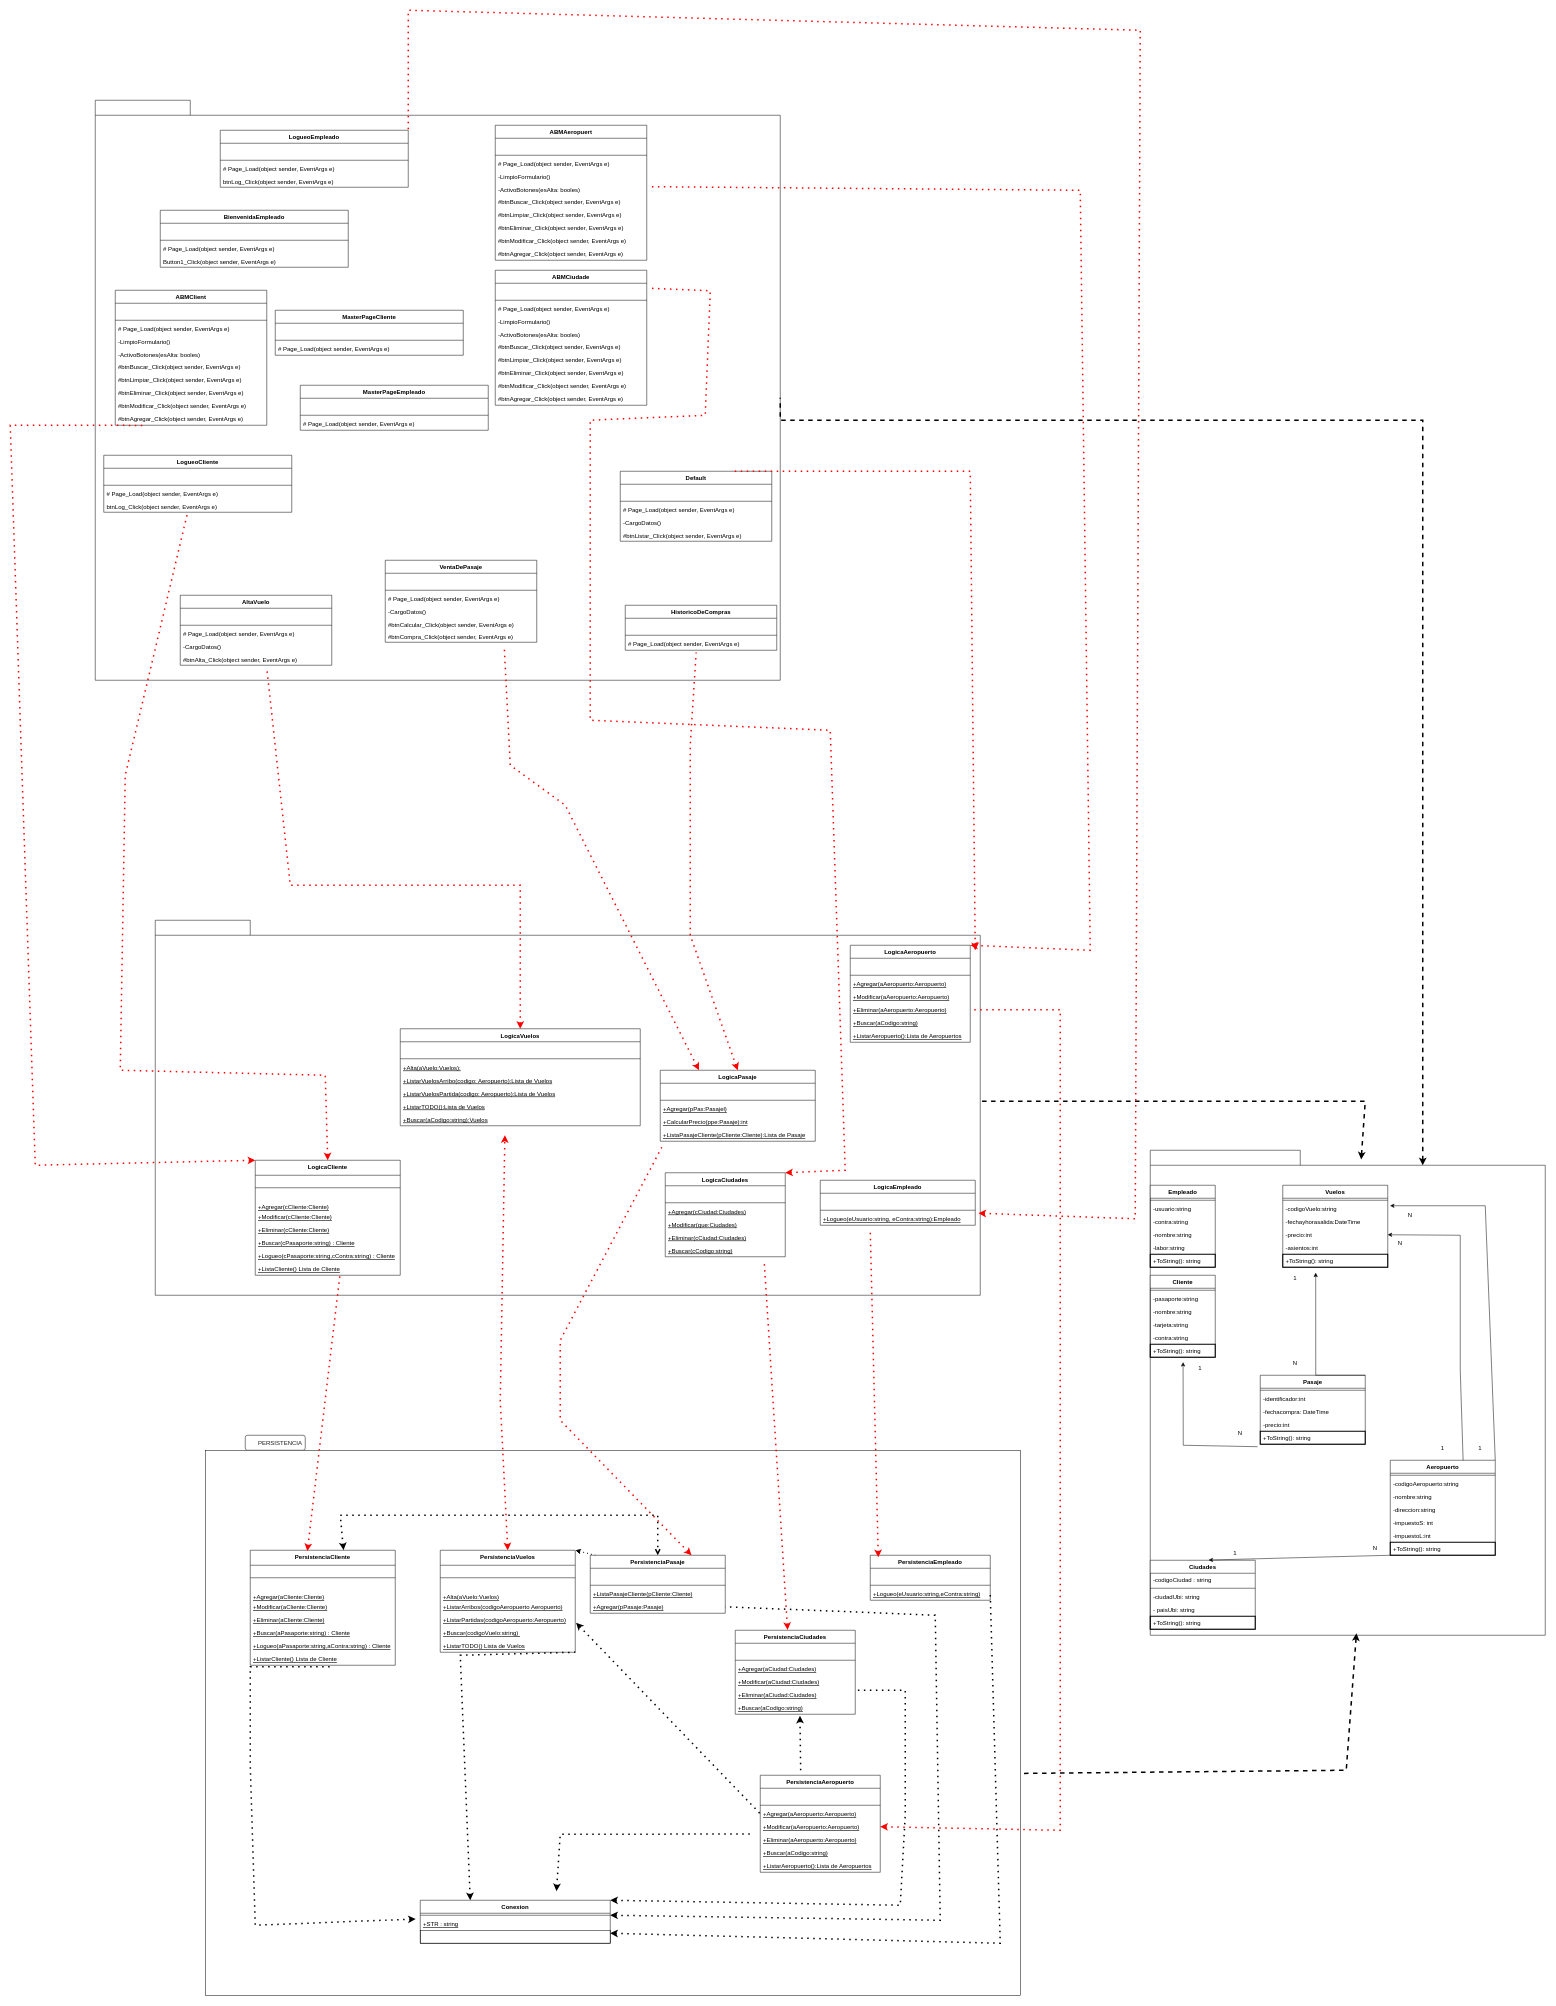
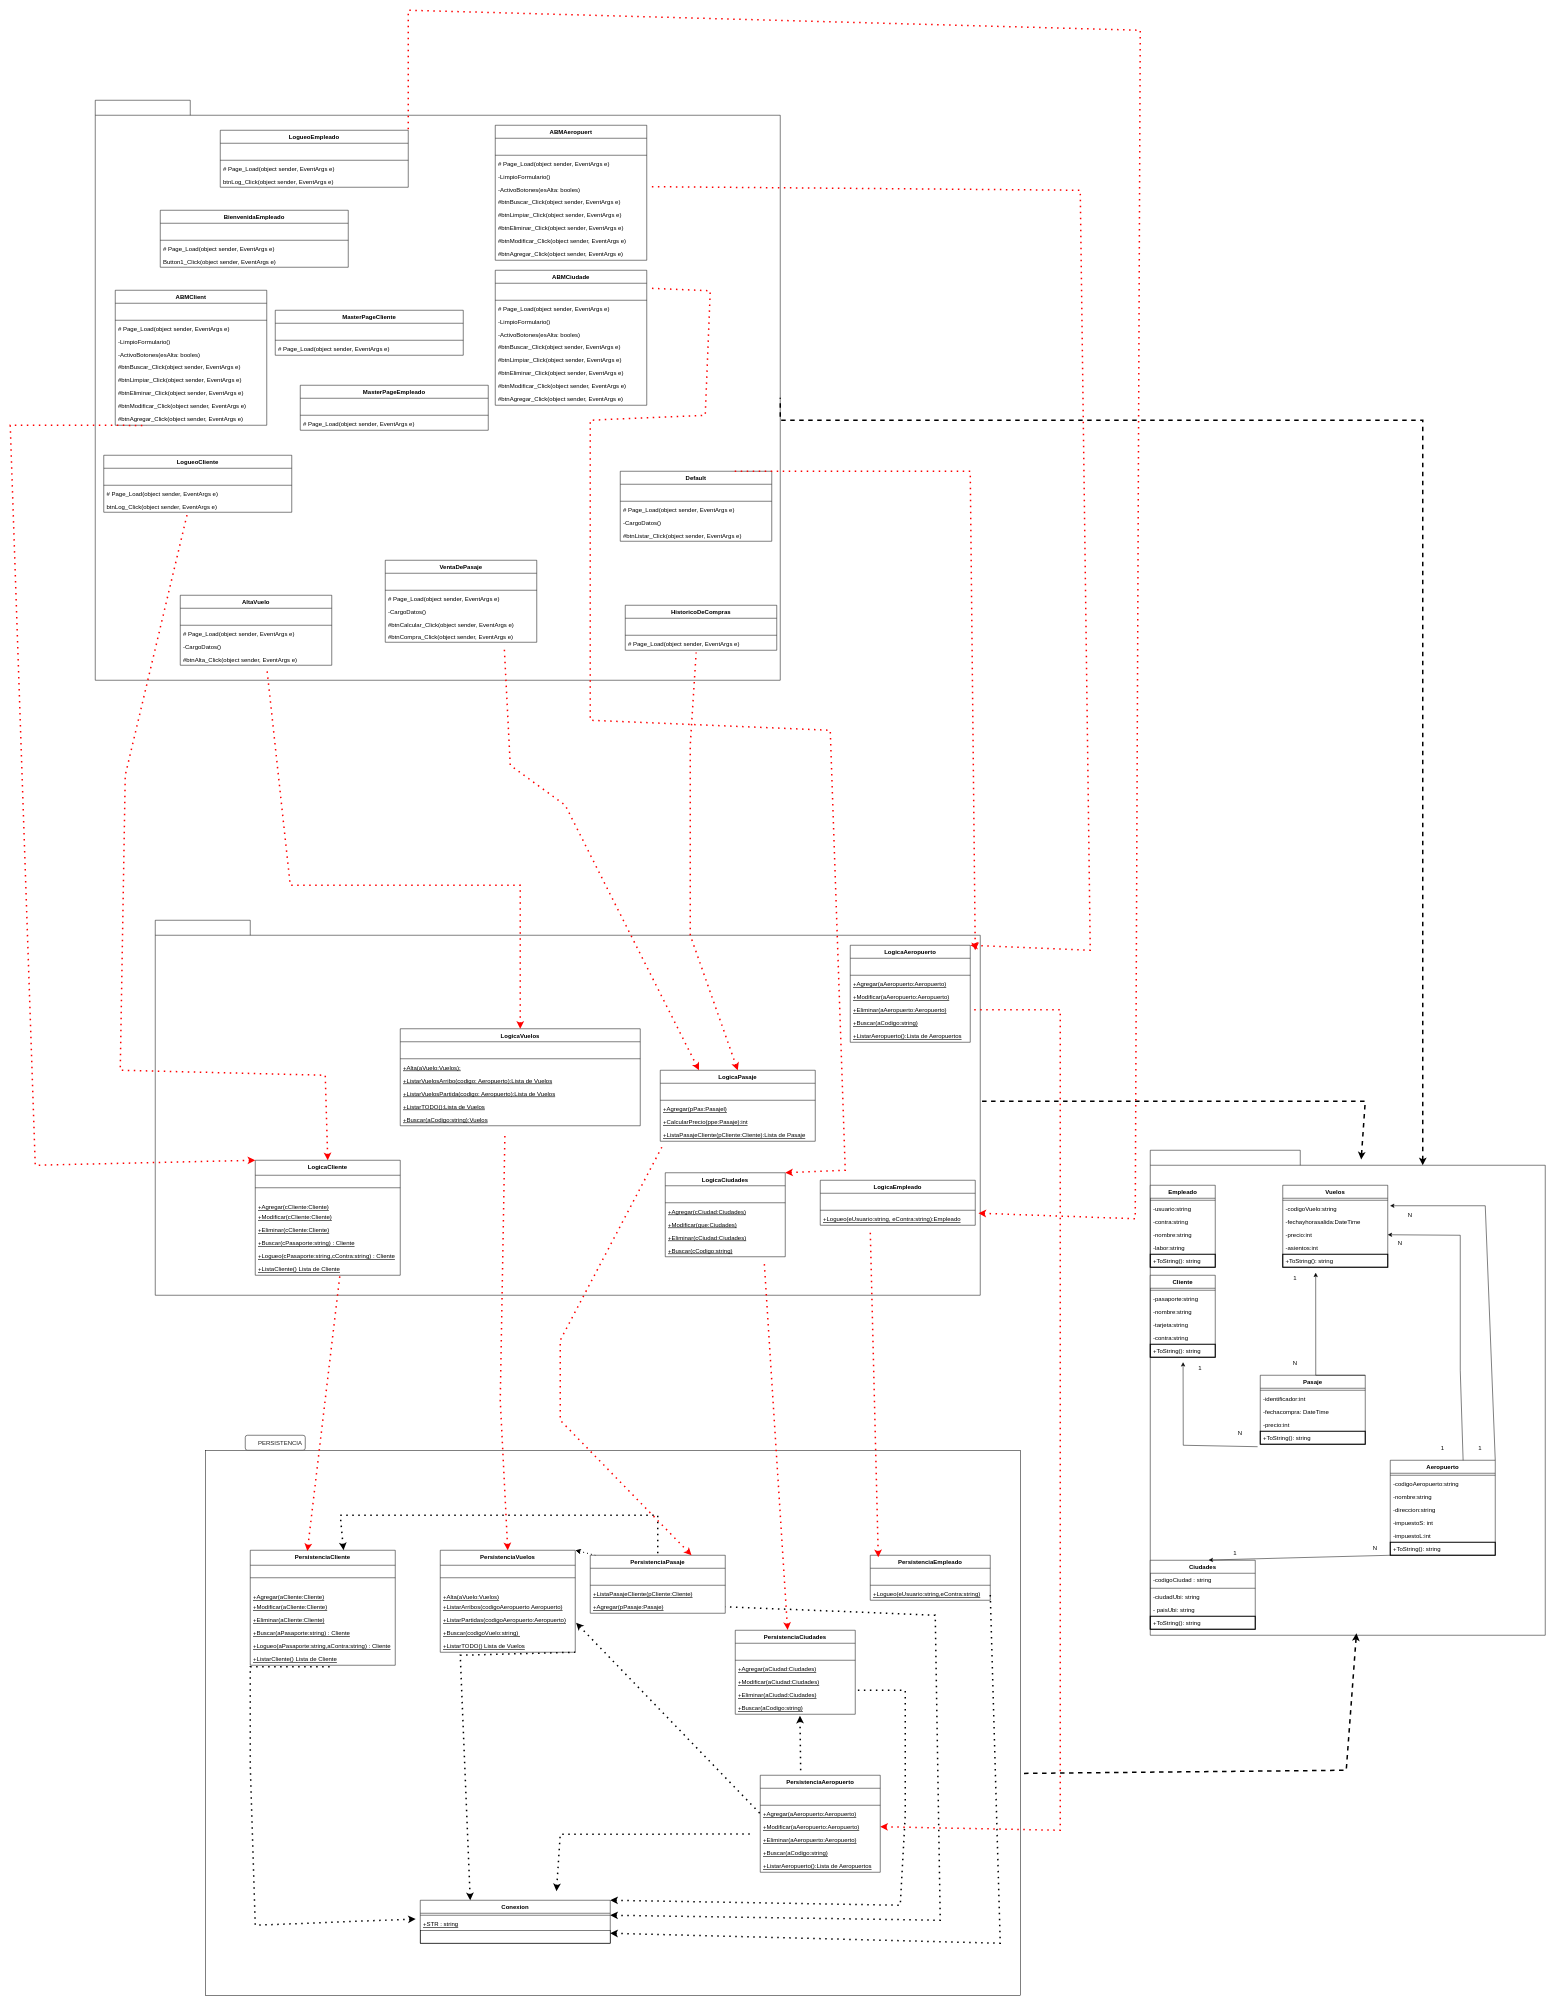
- <mxCell id="172" value="" style="endArrow=classic;dashed=1;html=1;dashPattern=1 3;strokeWidth=3;rounded=0;fontColor=#FFFFFF;exitX=0.5;exitY=0;exitDx=0;exitDy=0;startArrow=classic;startFill=1;entryX=0.436;entryY=1.727;entryDx=0;entryDy=0;entryPerimeter=0;strokeColor=#FF0000;" parent="1" source="27" target="46" edge="1"><mxGeometry width="50" height="50" relative="1" as="geometry"><mxPoint x="1079" y="2693.968" as="sourcePoint" /><mxPoint x="1447.38" y="3076.04" as="targetPoint" /><Array as="points"><mxPoint x="1000" y="2800" /></Array></mxGeometry></mxCell>
+ <mxCell id="172" value="" style="endArrow=none;dashed=1;html=1;dashPattern=1 3;strokeWidth=3;rounded=0;fontColor=#FFFFFF;exitX=0.5;exitY=0;exitDx=0;exitDy=0;startArrow=classic;startFill=1;entryX=0.436;entryY=1.727;entryDx=0;entryDy=0;entryPerimeter=0;strokeColor=#FF0000;" parent="1" source="27" target="46" edge="1"><mxGeometry width="50" height="50" relative="1" as="geometry"><mxPoint x="1079" y="2693.968" as="sourcePoint" /><mxPoint x="1447.38" y="3076.04" as="targetPoint" /><Array as="points"><mxPoint x="1000" y="2800" /></Array></mxGeometry></mxCell>
- <mxCell id="37" value="" style="endArrow=open;dashed=1;html=1;dashPattern=1 3;strokeWidth=3;rounded=0;fontColor=#FFFFFF;exitX=0.643;exitY=-0.001;exitDx=0;exitDy=0;exitPerimeter=0;entryX=0.5;entryY=0;entryDx=0;entryDy=0;startArrow=classic;startFill=1;" parent="1" source="9" target="21" edge="1"><mxGeometry width="50" height="50" relative="1" as="geometry"><mxPoint x="1190" y="3120" as="sourcePoint" /><mxPoint x="1240" y="3070" as="targetPoint" /><Array as="points"><mxPoint x="680" y="3030" /><mxPoint x="1060" y="3030" /><mxPoint x="1315" y="3030" /></Array></mxGeometry></mxCell>
+ <mxCell id="37" value="" style="endArrow=none;dashed=1;html=1;dashPattern=1 3;strokeWidth=3;rounded=0;fontColor=#FFFFFF;exitX=0.643;exitY=-0.001;exitDx=0;exitDy=0;exitPerimeter=0;entryX=0.5;entryY=0;entryDx=0;entryDy=0;startArrow=classic;startFill=1;" parent="1" source="9" target="21" edge="1"><mxGeometry width="50" height="50" relative="1" as="geometry"><mxPoint x="1190" y="3120" as="sourcePoint" /><mxPoint x="1240" y="3070" as="targetPoint" /><Array as="points"><mxPoint x="680" y="3030" /><mxPoint x="1060" y="3030" /><mxPoint x="1315" y="3030" /></Array></mxGeometry></mxCell>
